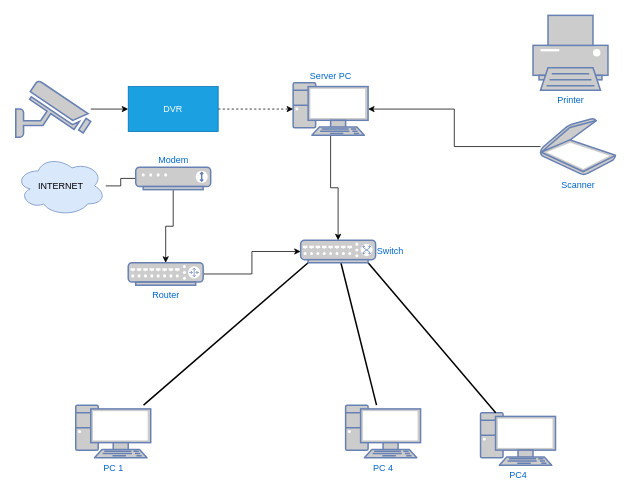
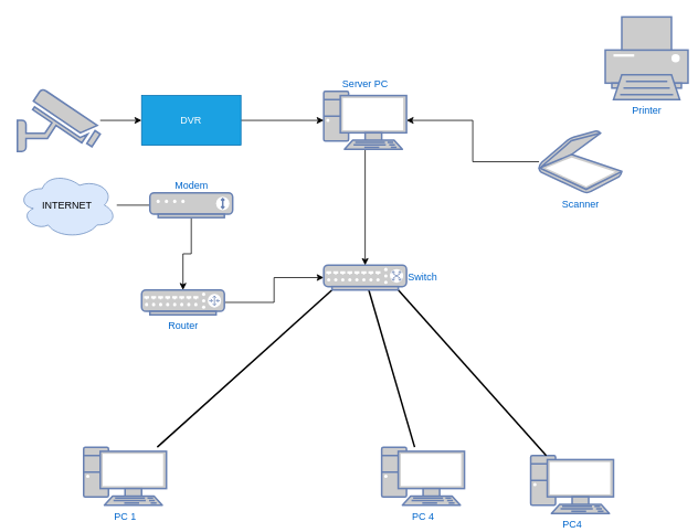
- <mxCell id="15" value="Printer" style="fontColor=#0066CC;verticalAlign=top;verticalLabelPosition=bottom;labelPosition=center;align=center;html=1;outlineConnect=0;fillColor=#CCCCCC;strokeColor=#6881B3;gradientColor=none;gradientDirection=north;strokeWidth=2;shape=mxgraph.networks.printer;" vertex="1" parent="1"><mxGeometry x="710" y="20" width="100" height="100" as="geometry" /></mxCell>
+ <mxCell id="15" value="Printer" style="fontColor=#0066CC;verticalAlign=top;verticalLabelPosition=bottom;labelPosition=center;align=center;html=1;outlineConnect=0;fillColor=#CCCCCC;strokeColor=#6881B3;gradientColor=none;gradientDirection=north;strokeWidth=2;shape=mxgraph.networks.printer;" vertex="1" parent="1"><mxGeometry x="730" y="20" width="100" height="100" as="geometry" /></mxCell>
- <mxCell id="23" style="edgeStyle=orthogonalEdgeStyle;rounded=0;orthogonalLoop=1;jettySize=auto;html=1;entryX=0;entryY=0.5;entryDx=0;entryDy=0;entryPerimeter=0;fontColor=#000000;dashed=1;" edge="1" parent="1" source="24" target="20"><mxGeometry relative="1" as="geometry" /></mxCell>
+ <mxCell id="23" style="edgeStyle=orthogonalEdgeStyle;rounded=0;orthogonalLoop=1;jettySize=auto;html=1;entryX=0;entryY=0.5;entryDx=0;entryDy=0;entryPerimeter=0;fontColor=#000000;" edge="1" parent="1" source="24" target="20"><mxGeometry relative="1" as="geometry" /></mxCell>
- <mxCell id="17" value="Scanner" style="fontColor=#0066CC;verticalAlign=top;verticalLabelPosition=bottom;labelPosition=center;align=center;html=1;outlineConnect=0;fillColor=#CCCCCC;strokeColor=#6881B3;gradientColor=none;gradientDirection=north;strokeWidth=2;shape=mxgraph.networks.scanner;" vertex="1" parent="1"><mxGeometry x="720" y="157.5" width="100" height="75" as="geometry" /></mxCell>
+ <mxCell id="17" value="Scanner" style="fontColor=#0066CC;verticalAlign=top;verticalLabelPosition=bottom;labelPosition=center;align=center;html=1;outlineConnect=0;fillColor=#CCCCCC;strokeColor=#6881B3;gradientColor=none;gradientDirection=north;strokeWidth=2;shape=mxgraph.networks.scanner;" vertex="1" parent="1"><mxGeometry x="650" y="157.5" width="100" height="75" as="geometry" /></mxCell>
- <mxCell id="11" value="Modem" style="fontColor=#0066CC;verticalAlign=bottom;verticalLabelPosition=top;labelPosition=center;align=center;html=1;outlineConnect=0;fillColor=#CCCCCC;strokeColor=#6881B3;gradientColor=none;gradientDirection=north;strokeWidth=2;shape=mxgraph.networks.modem;" vertex="1" parent="1"><mxGeometry x="180" y="222.5" width="100" height="30" as="geometry" /></mxCell>
+ <mxCell id="11" value="Modem" style="fontColor=#0066CC;verticalAlign=bottom;verticalLabelPosition=top;labelPosition=center;align=center;html=1;outlineConnect=0;fillColor=#CCCCCC;strokeColor=#6881B3;gradientColor=none;gradientDirection=north;strokeWidth=2;shape=mxgraph.networks.modem;" vertex="1" parent="1"><mxGeometry x="180" y="232.5" width="100" height="30" as="geometry" /></mxCell>
- <mxCell id="14" value="Switch" style="fontColor=#0066CC;verticalAlign=middle;verticalLabelPosition=middle;labelPosition=right;align=left;html=1;outlineConnect=0;fillColor=#CCCCCC;strokeColor=#6881B3;gradientColor=none;gradientDirection=north;strokeWidth=2;shape=mxgraph.networks.switch;" vertex="1" parent="1"><mxGeometry x="400" y="320" width="100" height="30" as="geometry" /></mxCell>
+ <mxCell id="14" value="Switch" style="fontColor=#0066CC;verticalAlign=middle;verticalLabelPosition=middle;labelPosition=right;align=left;html=1;outlineConnect=0;fillColor=#CCCCCC;strokeColor=#6881B3;gradientColor=none;gradientDirection=north;strokeWidth=2;shape=mxgraph.networks.switch;" vertex="1" parent="1"><mxGeometry x="390" y="320" width="100" height="30" as="geometry" /></mxCell>
